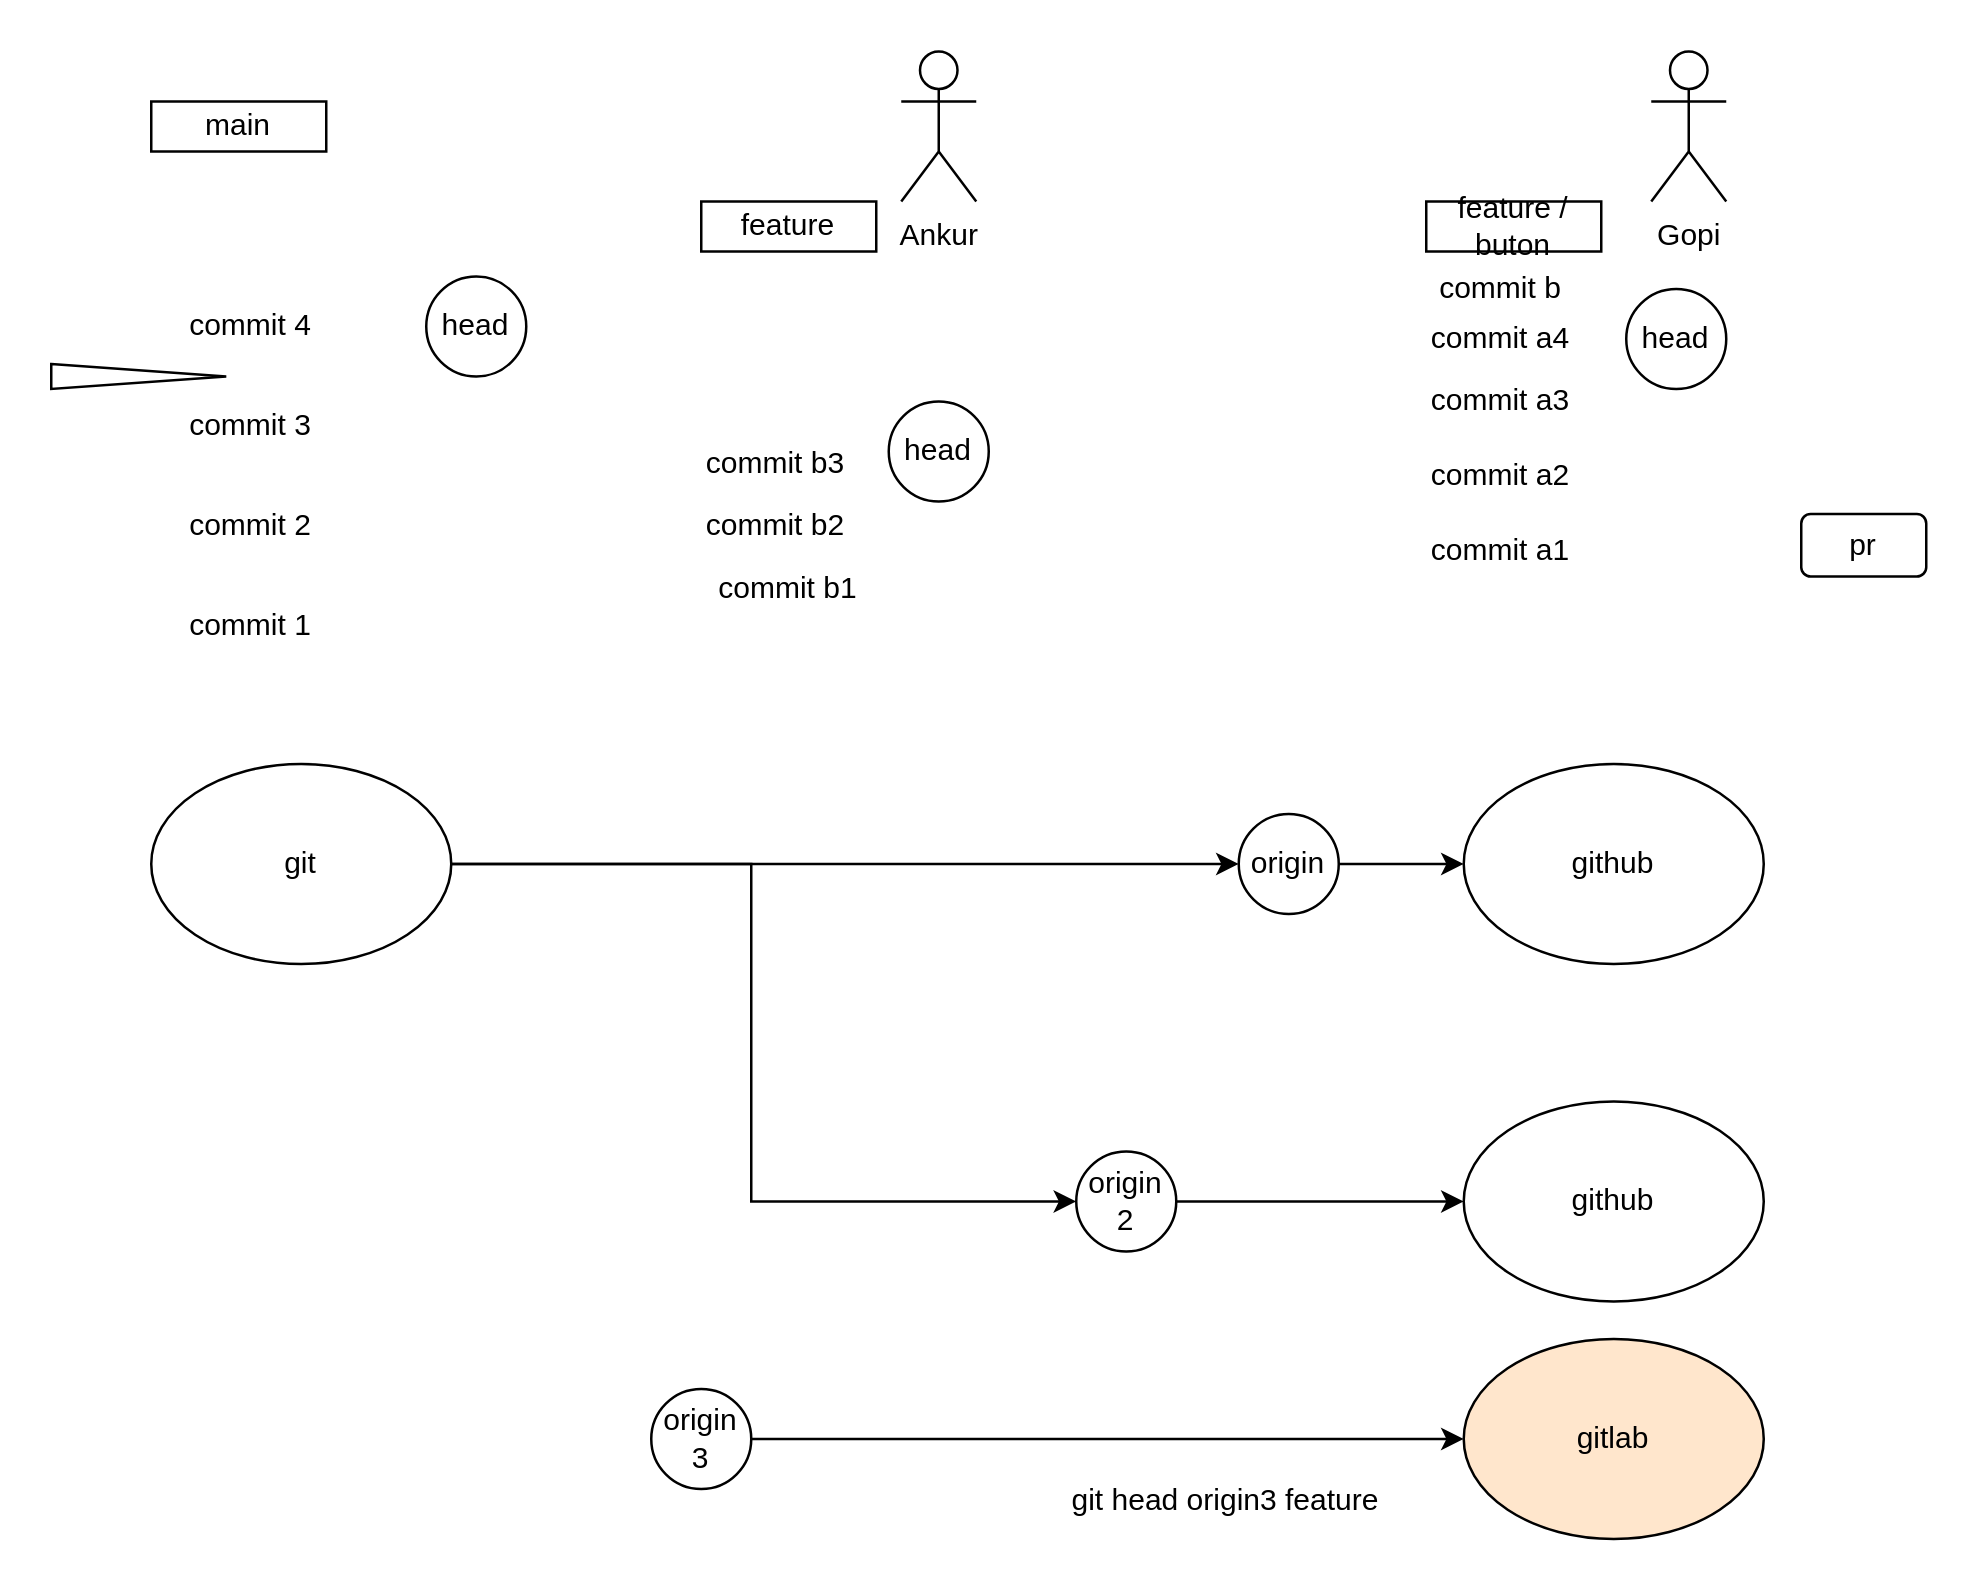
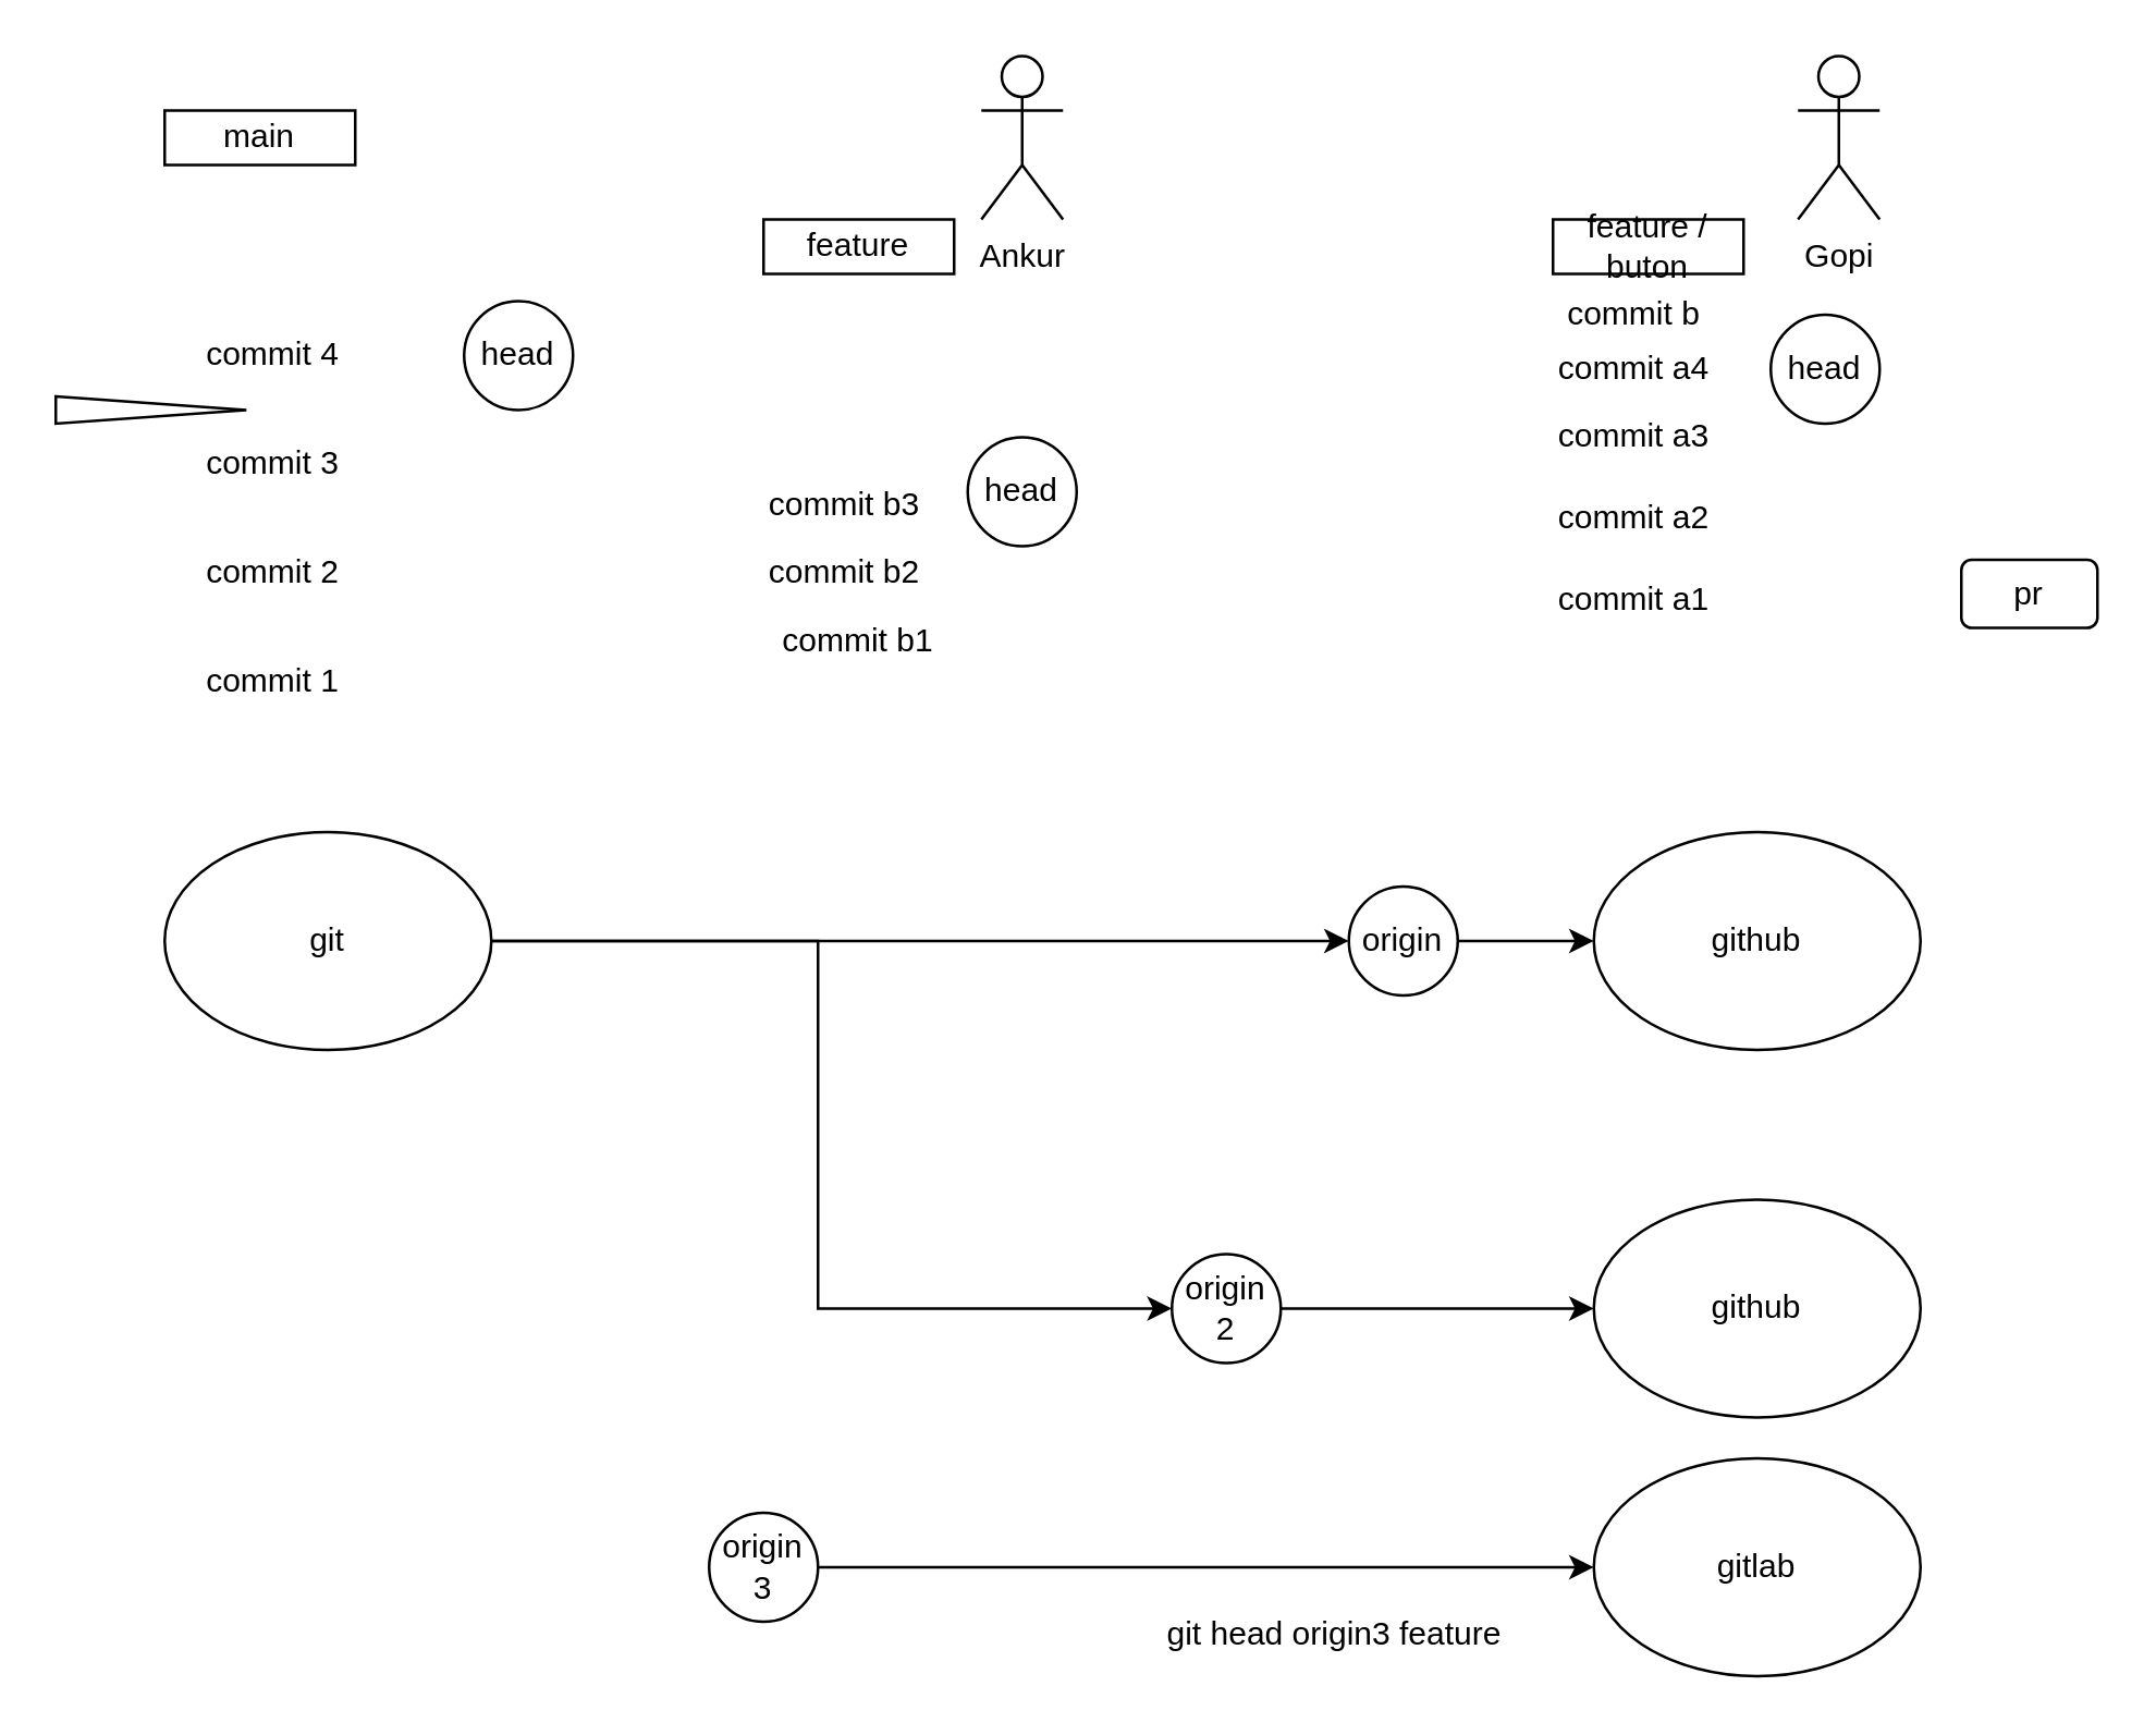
- <mxCell id="12" value="gitlab" style="ellipse;whiteSpace=wrap;html=1;fillColor=#ffe6cc;" vertex="1" parent="1"><mxGeometry x="585" y="535" width="120" height="80" as="geometry" /></mxCell>
+ <mxCell id="12" value="gitlab" style="ellipse;whiteSpace=wrap;html=1;" vertex="1" parent="1"><mxGeometry x="585" y="535" width="120" height="80" as="geometry" /></mxCell>
